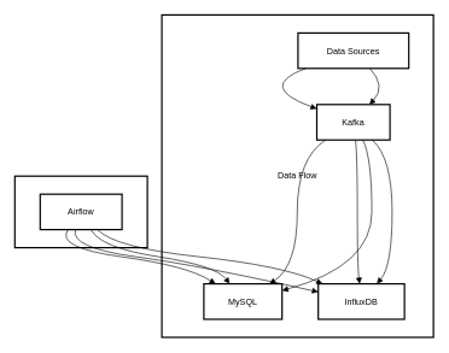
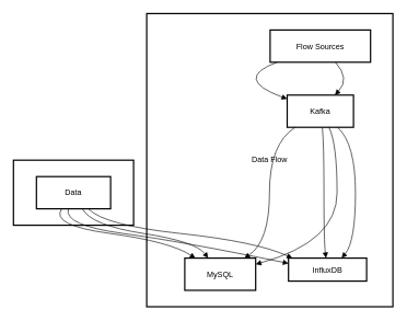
- <mxCell id="4" value="Data Sources" style="whiteSpace=wrap;strokeWidth=2;" parent="1" vertex="1"><mxGeometry x="411" y="45" width="153" height="49" as="geometry" /></mxCell>
+ <mxCell id="4" value="Flow Sources" style="whiteSpace=wrap;strokeWidth=2;" parent="1" vertex="1"><mxGeometry x="411" y="45" width="153" height="49" as="geometry" /></mxCell>
- <mxCell id="6" value="Airflow" style="whiteSpace=wrap;strokeWidth=2;" parent="1" vertex="1"><mxGeometry x="55" y="268" width="113" height="49" as="geometry" /></mxCell>
+ <mxCell id="6" value="Data" style="whiteSpace=wrap;strokeWidth=2;" parent="1" vertex="1"><mxGeometry x="55" y="268" width="113" height="49" as="geometry" /></mxCell>
- <mxCell id="8" value="InfluxDB" style="whiteSpace=wrap;strokeWidth=2;" parent="1" vertex="1"><mxGeometry x="439" y="392" width="119" height="49" as="geometry" /></mxCell>
+ <mxCell id="8" value="InfluxDB" style="whiteSpace=wrap;strokeWidth=2;" parent="1" vertex="1"><mxGeometry x="439" y="392" width="119" height="35" as="geometry" /></mxCell>
